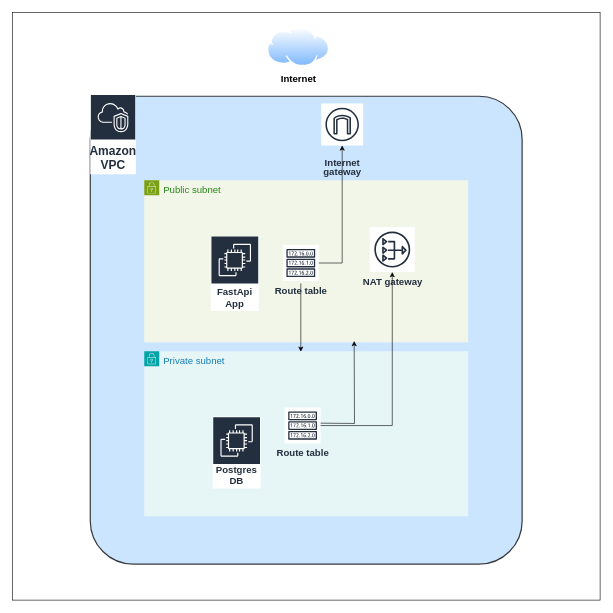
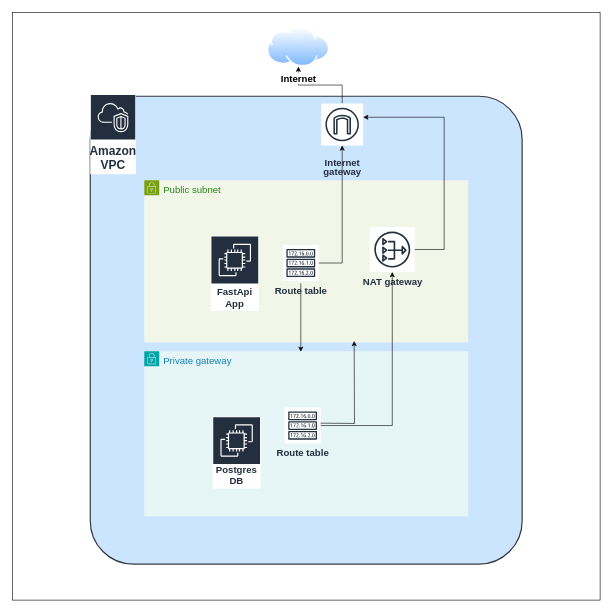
+ <mxCell id="5" style="edgeStyle=orthogonalEdgeStyle;rounded=0;orthogonalLoop=1;jettySize=auto;html=1;" edge="1" parent="1" source="6" target="15"><mxGeometry relative="1" as="geometry"><mxPoint x="760" y="130" as="targetPoint" /></mxGeometry></mxCell>
+ <mxCell id="14" style="edgeStyle=orthogonalEdgeStyle;rounded=0;orthogonalLoop=1;jettySize=auto;html=1;" edge="1" parent="1" source="13" target="6"><mxGeometry relative="1" as="geometry"><mxPoint x="740" y="275" as="targetPoint" /><Array as="points"><mxPoint x="740" y="195" /></Array></mxGeometry></mxCell>
- <mxCell id="10" value="&lt;font style=&quot;font-size: 16px;&quot;&gt;Private subnet&lt;/font&gt;" style="points=[[0,0],[0.25,0],[0.5,0],[0.75,0],[1,0],[1,0.25],[1,0.5],[1,0.75],[1,1],[0.75,1],[0.5,1],[0.25,1],[0,1],[0,0.75],[0,0.5],[0,0.25]];outlineConnect=0;gradientColor=none;html=1;whiteSpace=wrap;fontSize=12;fontStyle=0;container=1;pointerEvents=0;collapsible=0;recursiveResize=0;shape=mxgraph.aws4.group;grIcon=mxgraph.aws4.group_security_group;grStroke=0;strokeColor=#00A4A6;fillColor=#E6F6F7;verticalAlign=top;align=left;spacingLeft=30;fontColor=#147EBA;dashed=0;" vertex="1" parent="1"><mxGeometry x="240" y="585" width="540" height="275" as="geometry" /></mxCell>
+ <mxCell id="10" value="&lt;font style=&quot;font-size: 16px;&quot;&gt;Private gateway&lt;/font&gt;" style="points=[[0,0],[0.25,0],[0.5,0],[0.75,0],[1,0],[1,0.25],[1,0.5],[1,0.75],[1,1],[0.75,1],[0.5,1],[0.25,1],[0,1],[0,0.75],[0,0.5],[0,0.25]];outlineConnect=0;gradientColor=none;html=1;whiteSpace=wrap;fontSize=12;fontStyle=0;container=1;pointerEvents=0;collapsible=0;recursiveResize=0;shape=mxgraph.aws4.group;grIcon=mxgraph.aws4.group_security_group;grStroke=0;strokeColor=#00A4A6;fillColor=#E6F6F7;verticalAlign=top;align=left;spacingLeft=30;fontColor=#147EBA;dashed=0;" vertex="1" parent="1"><mxGeometry x="240" y="585" width="540" height="275" as="geometry" /></mxCell>
